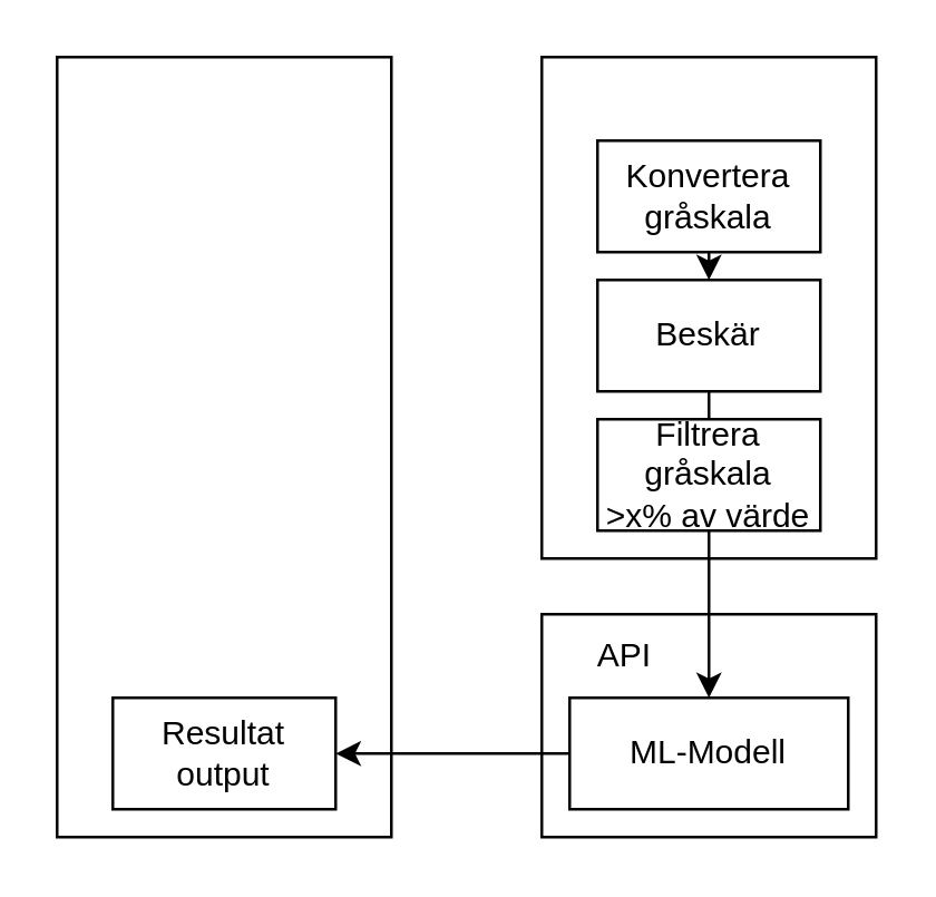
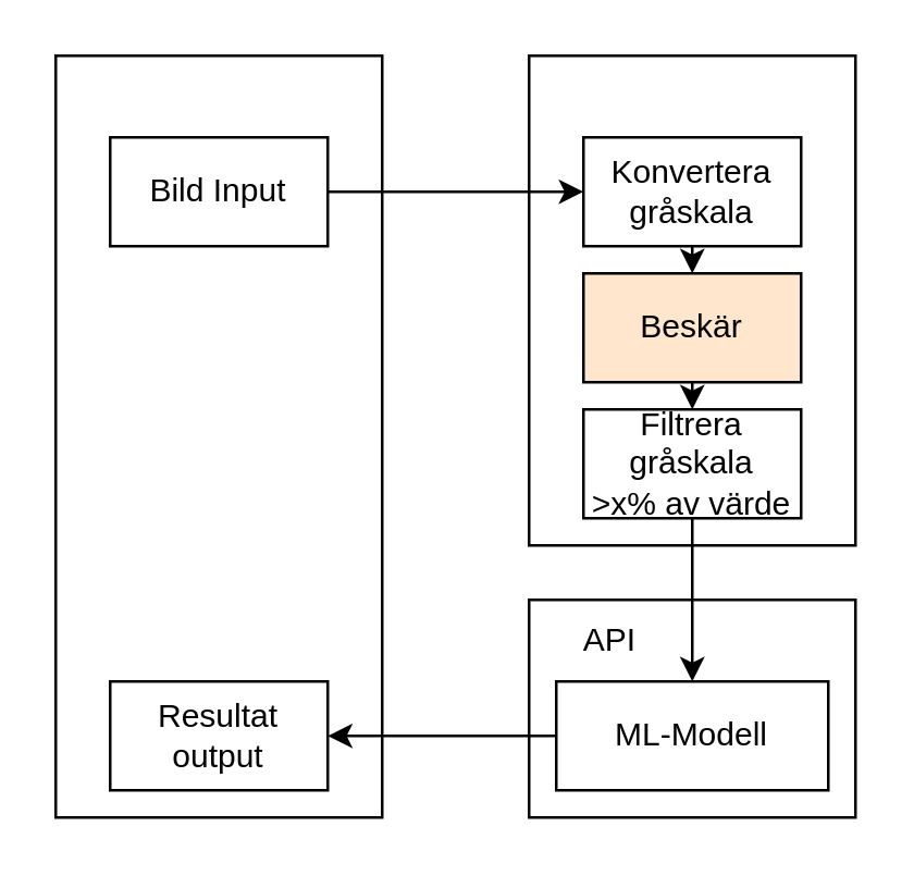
+ <mxCell id="6" value="Bild Input" style="rounded=0;whiteSpace=wrap;html=1;" parent="1" vertex="1"><mxGeometry x="40" y="50" width="80" height="40" as="geometry" /></mxCell>
+ <mxCell id="5" style="edgeStyle=orthogonalEdgeStyle;rounded=0;orthogonalLoop=1;jettySize=auto;html=1;exitX=1;exitY=0.5;exitDx=0;exitDy=0;entryX=0;entryY=0.5;entryDx=0;entryDy=0;" edge="1" parent="1" source="6" target="12"><mxGeometry relative="1" as="geometry" /></mxCell>
- <mxCell id="8" value="Beskär" style="rounded=0;whiteSpace=wrap;html=1;" parent="1" vertex="1"><mxGeometry x="214" y="100" width="80" height="40" as="geometry" /></mxCell>
+ <mxCell id="8" value="Beskär" style="rounded=0;whiteSpace=wrap;html=1;fillColor=#ffe6cc;" parent="1" vertex="1"><mxGeometry x="214" y="100" width="80" height="40" as="geometry" /></mxCell>
- <mxCell id="7" style="edgeStyle=orthogonalEdgeStyle;rounded=0;orthogonalLoop=1;jettySize=auto;html=1;exitX=0.5;exitY=1;exitDx=0;exitDy=0;entryX=0.5;entryY=0;entryDx=0;entryDy=0;endArrow=none;" edge="1" parent="1" source="8" target="10"><mxGeometry relative="1" as="geometry" /></mxCell>
+ <mxCell id="7" style="edgeStyle=orthogonalEdgeStyle;rounded=0;orthogonalLoop=1;jettySize=auto;html=1;exitX=0.5;exitY=1;exitDx=0;exitDy=0;entryX=0.5;entryY=0;entryDx=0;entryDy=0;" edge="1" parent="1" source="8" target="10"><mxGeometry relative="1" as="geometry" /></mxCell>
